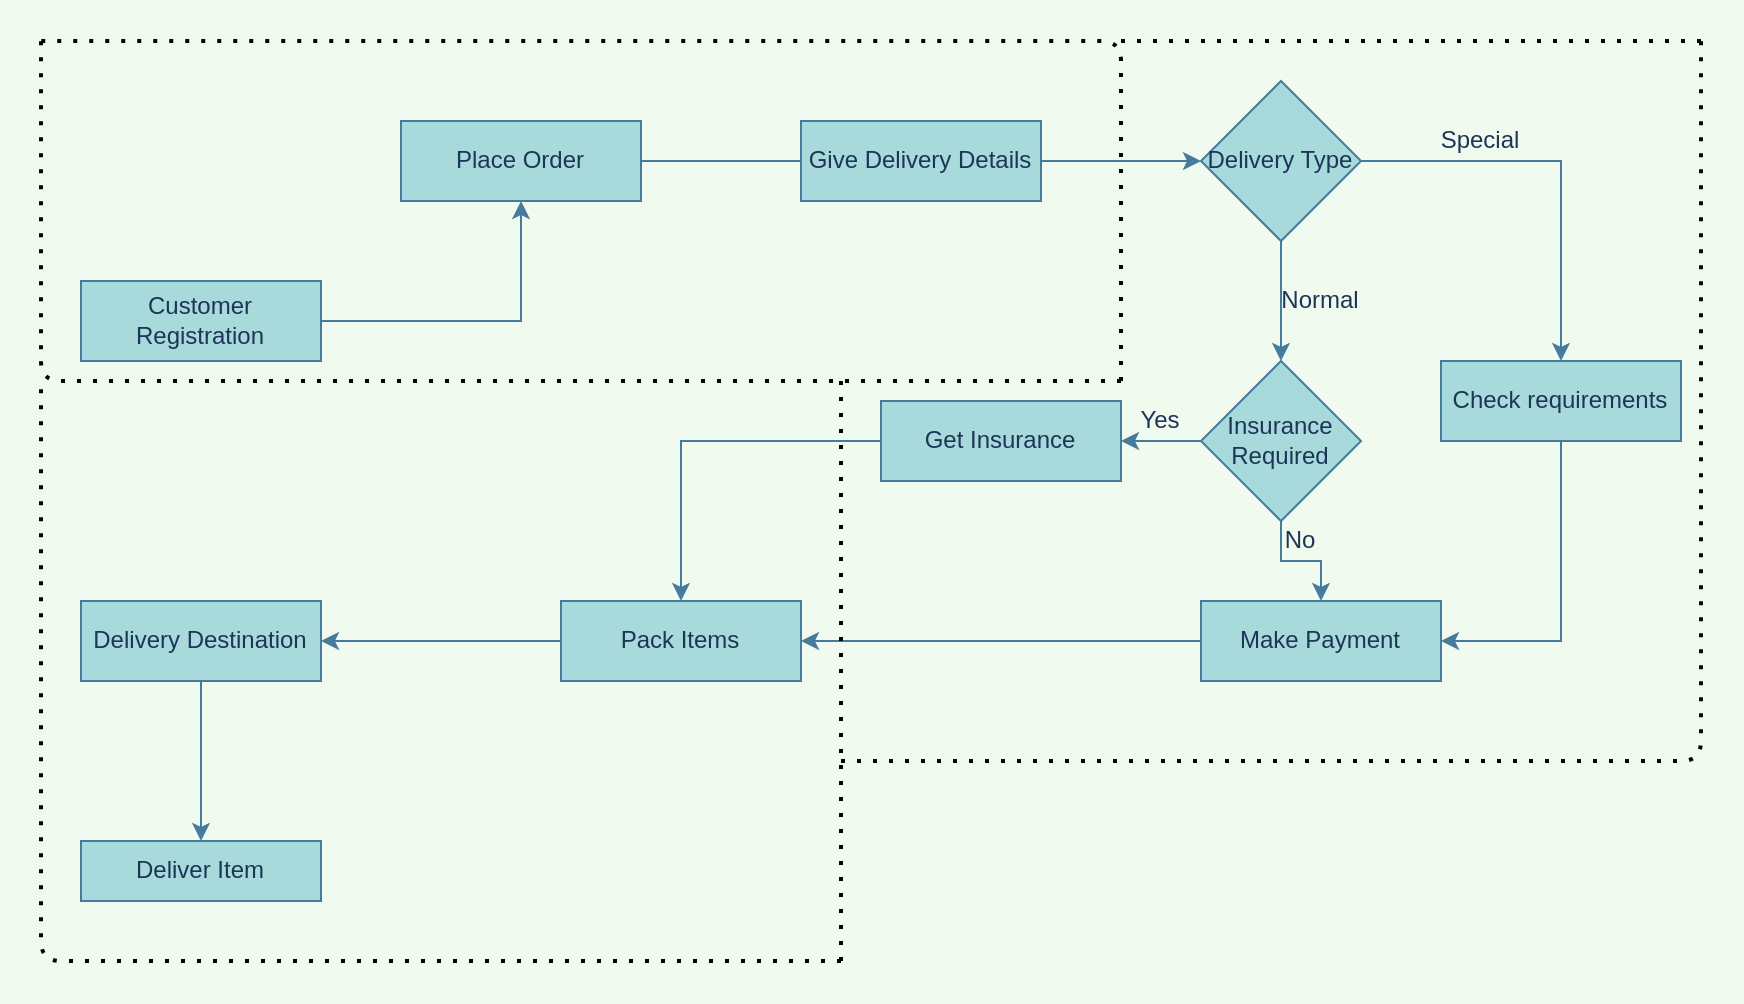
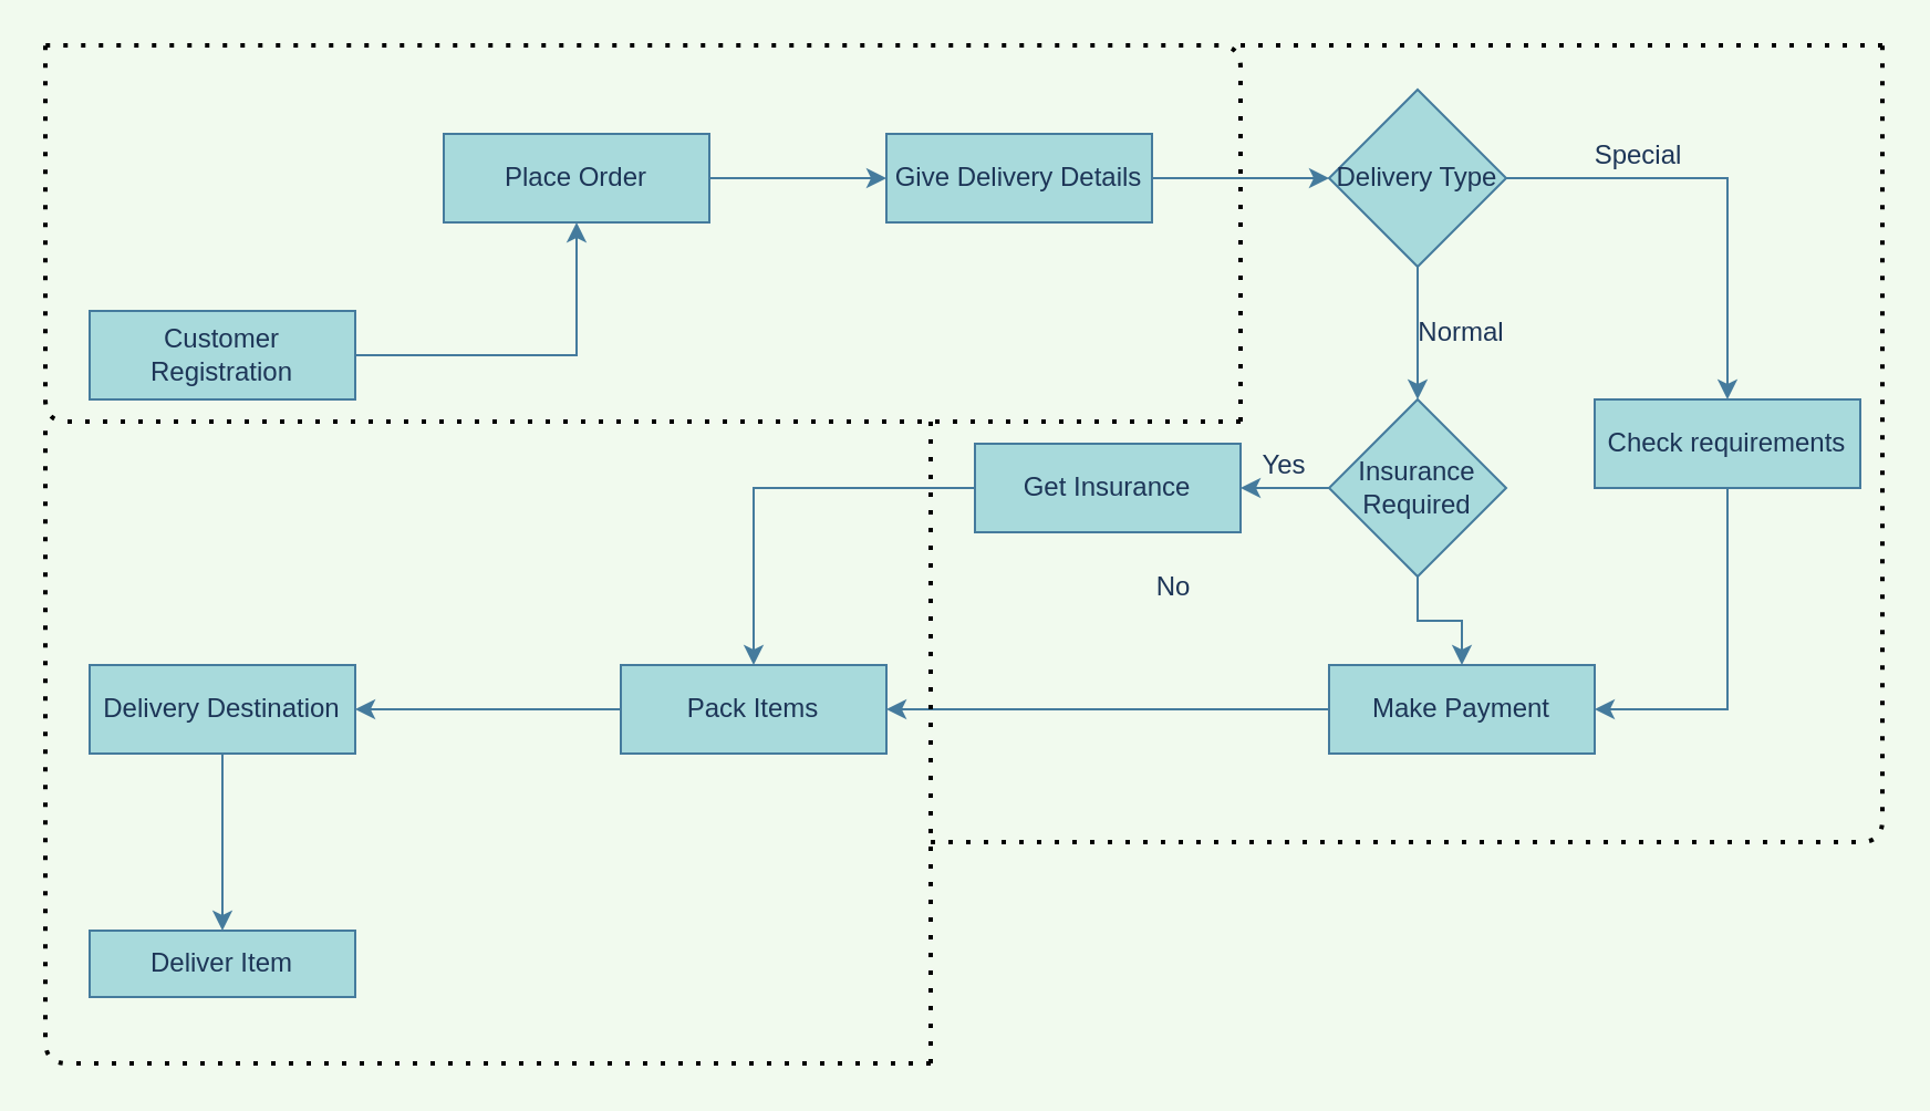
- <mxCell id="4" value="" style="edgeStyle=orthogonalEdgeStyle;rounded=0;orthogonalLoop=1;jettySize=auto;html=1;labelBackgroundColor=#F1FAEE;strokeColor=#457B9D;fontColor=#1D3557;endArrow=none;" edge="1" parent="1" source="5" target="7"><mxGeometry relative="1" as="geometry" /></mxCell>
+ <mxCell id="4" value="" style="edgeStyle=orthogonalEdgeStyle;rounded=0;orthogonalLoop=1;jettySize=auto;html=1;labelBackgroundColor=#F1FAEE;strokeColor=#457B9D;fontColor=#1D3557;" edge="1" parent="1" source="5" target="7"><mxGeometry relative="1" as="geometry" /></mxCell>
- <mxCell id="27" value="No" style="text;html=1;strokeColor=none;fillColor=none;align=center;verticalAlign=middle;whiteSpace=wrap;rounded=0;fontColor=#1D3557;" vertex="1" parent="1"><mxGeometry x="640" y="260" width="20" height="20" as="geometry" /></mxCell>
+ <mxCell id="27" value="No" style="text;html=1;strokeColor=none;fillColor=none;align=center;verticalAlign=middle;whiteSpace=wrap;rounded=0;fontColor=#1D3557;" vertex="1" parent="1"><mxGeometry x="520" y="255" width="20" height="20" as="geometry" /></mxCell>
